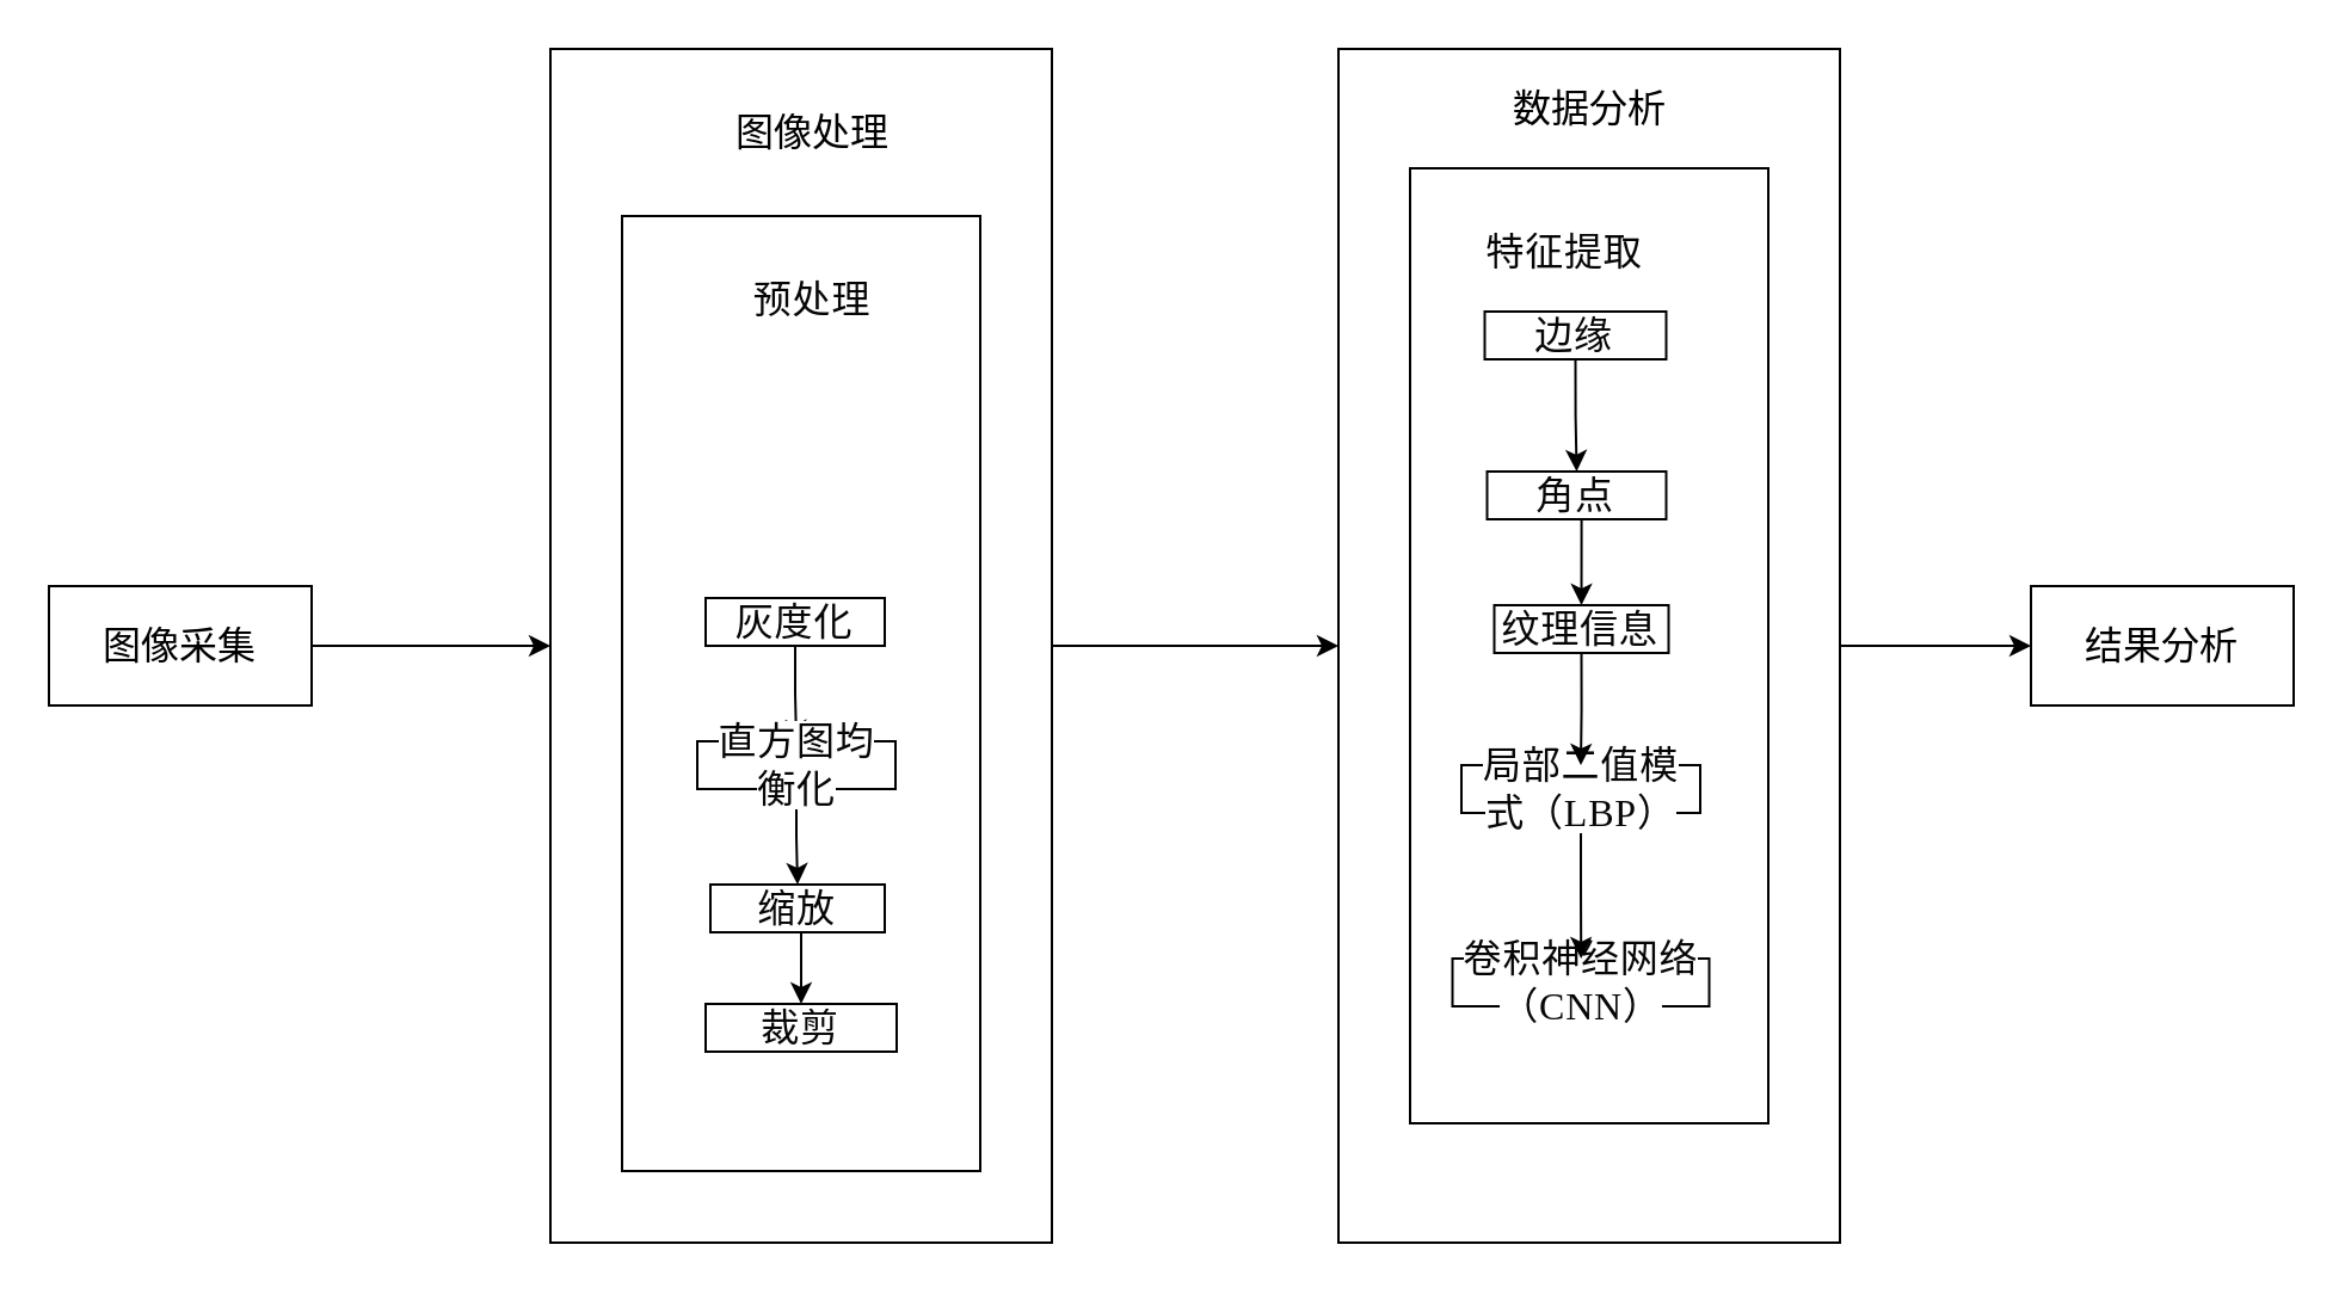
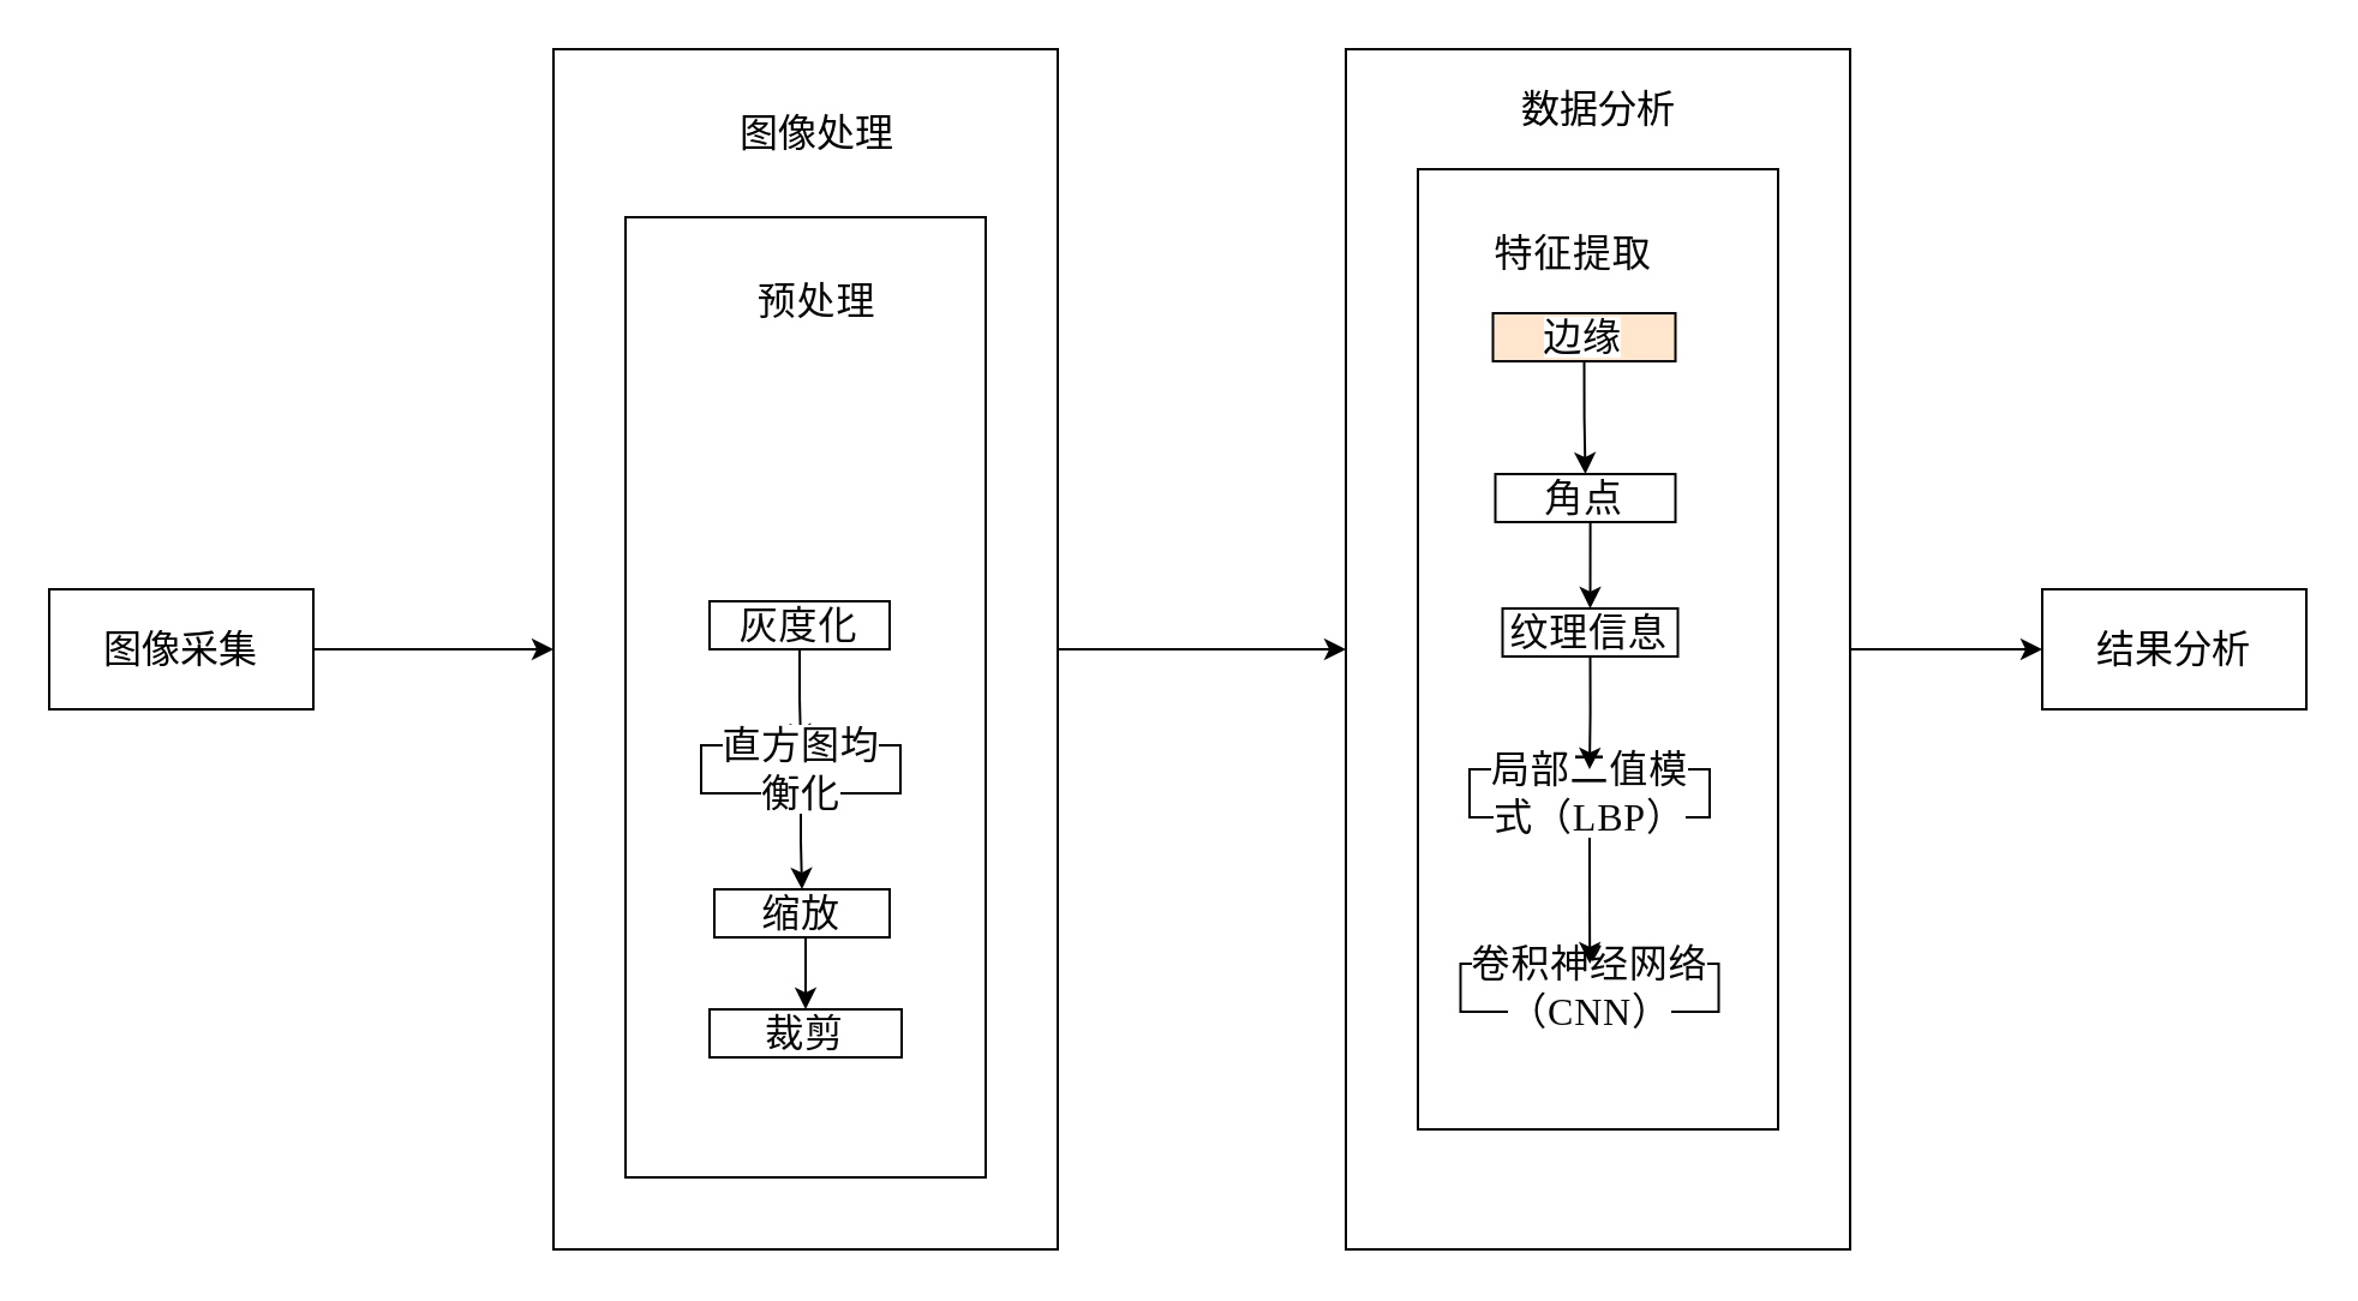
- <mxCell id="23" value="&lt;p class=&quot;MsoNormal&quot;&gt;&lt;span style=&quot;font-family: 宋体; color: rgb(6, 6, 7); letter-spacing: 0.3pt; font-size: 12pt; background: rgb(255, 255, 255);&quot;&gt;&lt;font face=&quot;宋体&quot;&gt;边缘&lt;/font&gt;&lt;/span&gt;&lt;/p&gt;" style="rounded=0;whiteSpace=wrap;html=1;" vertex="1" parent="1"><mxGeometry x="621.25" y="130" width="76" height="20" as="geometry" /></mxCell>
+ <mxCell id="23" value="&lt;p class=&quot;MsoNormal&quot;&gt;&lt;span style=&quot;font-family: 宋体; color: rgb(6, 6, 7); letter-spacing: 0.3pt; font-size: 12pt; background: rgb(255, 255, 255);&quot;&gt;&lt;font face=&quot;宋体&quot;&gt;边缘&lt;/font&gt;&lt;/span&gt;&lt;/p&gt;" style="rounded=0;whiteSpace=wrap;html=1;fillColor=#ffe6cc;" vertex="1" parent="1"><mxGeometry x="621.25" y="130" width="76" height="20" as="geometry" /></mxCell>
